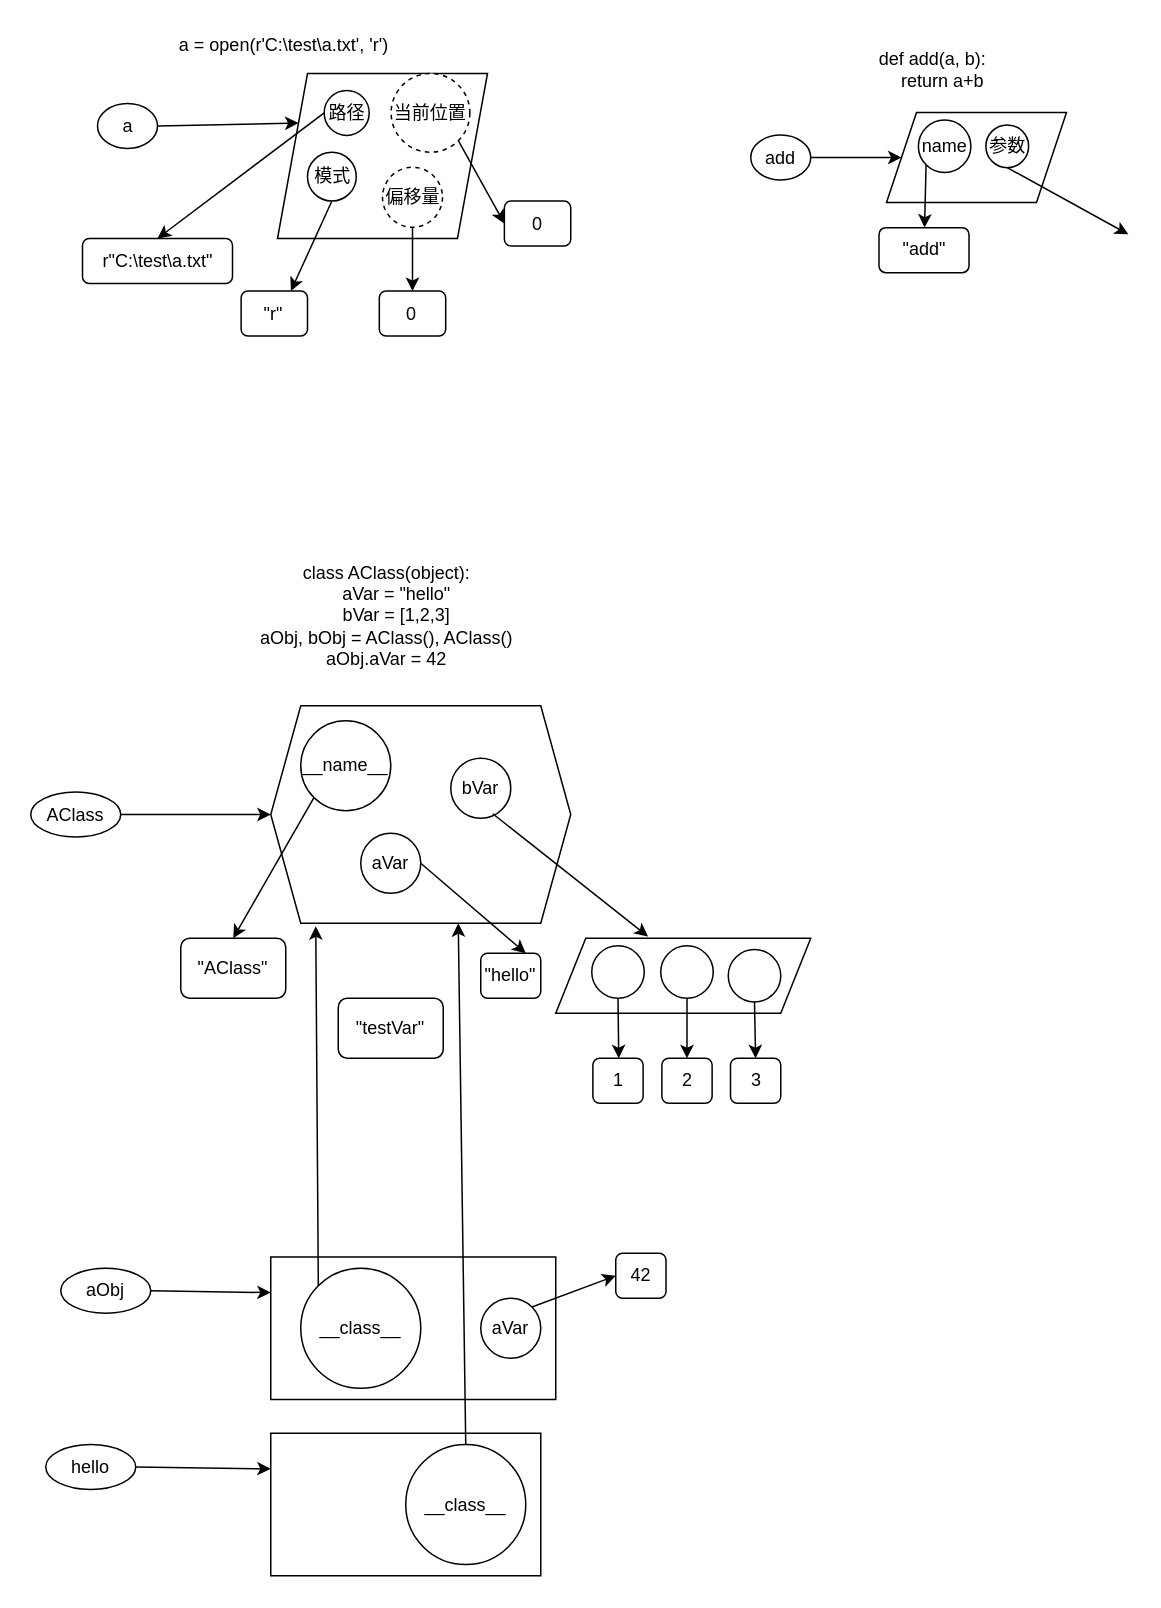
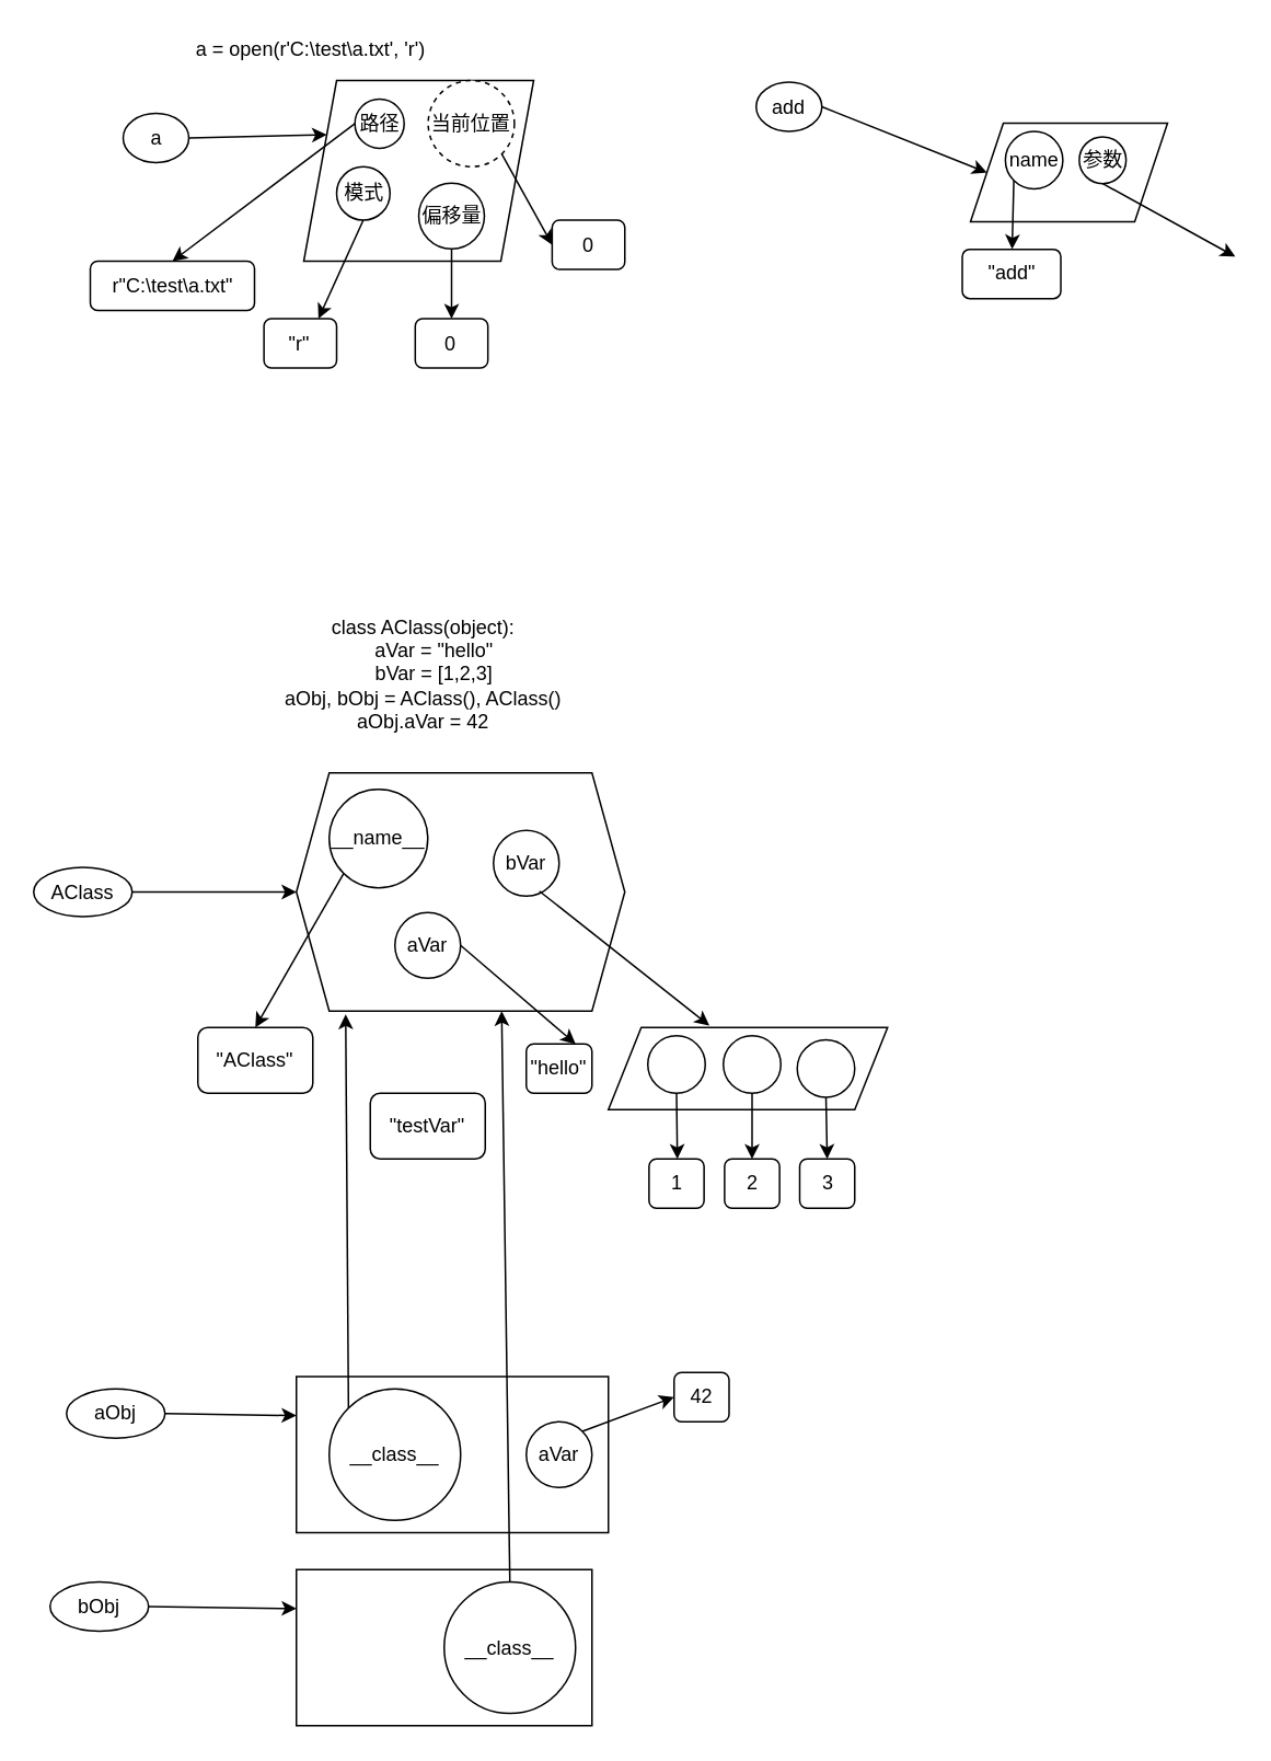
- <mxCell id="62" value="def add(a, b):&lt;br&gt;&amp;nbsp; &amp;nbsp; return a+b" style="text;html=1;strokeColor=none;fillColor=none;align=center;verticalAlign=middle;whiteSpace=wrap;rounded=0;" vertex="1" parent="1"><mxGeometry x="570.66" y="25.75" width="101.09" height="40" as="geometry" /></mxCell>
- <mxCell id="37" value="a" style="ellipse;whiteSpace=wrap;html=1;" vertex="1" parent="1"><mxGeometry x="64.5" y="68.5" width="40" height="30" as="geometry" /></mxCell>
+ <mxCell id="37" value="a" style="ellipse;whiteSpace=wrap;html=1;" vertex="1" parent="1"><mxGeometry x="74.5" y="68.5" width="40" height="30" as="geometry" /></mxCell>
- <mxCell id="54" value="add" style="ellipse;whiteSpace=wrap;html=1;" vertex="1" parent="1"><mxGeometry x="500" y="89.5" width="40" height="30" as="geometry" /></mxCell>
+ <mxCell id="54" value="add" style="ellipse;whiteSpace=wrap;html=1;" vertex="1" parent="1"><mxGeometry x="460" y="49.5" width="40" height="30" as="geometry" /></mxCell>
- <mxCell id="42" value="偏移量" style="ellipse;whiteSpace=wrap;html=1;aspect=fixed;dashed=1;" vertex="1" parent="1"><mxGeometry x="254.5" y="111" width="40" height="40" as="geometry" /></mxCell>
+ <mxCell id="42" value="偏移量" style="ellipse;whiteSpace=wrap;html=1;aspect=fixed;" vertex="1" parent="1"><mxGeometry x="254.5" y="111" width="40" height="40" as="geometry" /></mxCell>
- <mxCell id="14" value="hello" style="ellipse;whiteSpace=wrap;html=1;" parent="1" vertex="1"><mxGeometry x="30" y="962.5" width="60" height="30" as="geometry" /></mxCell>
+ <mxCell id="14" value="bObj" style="ellipse;whiteSpace=wrap;html=1;" parent="1" vertex="1"><mxGeometry x="30" y="962.5" width="60" height="30" as="geometry" /></mxCell>
